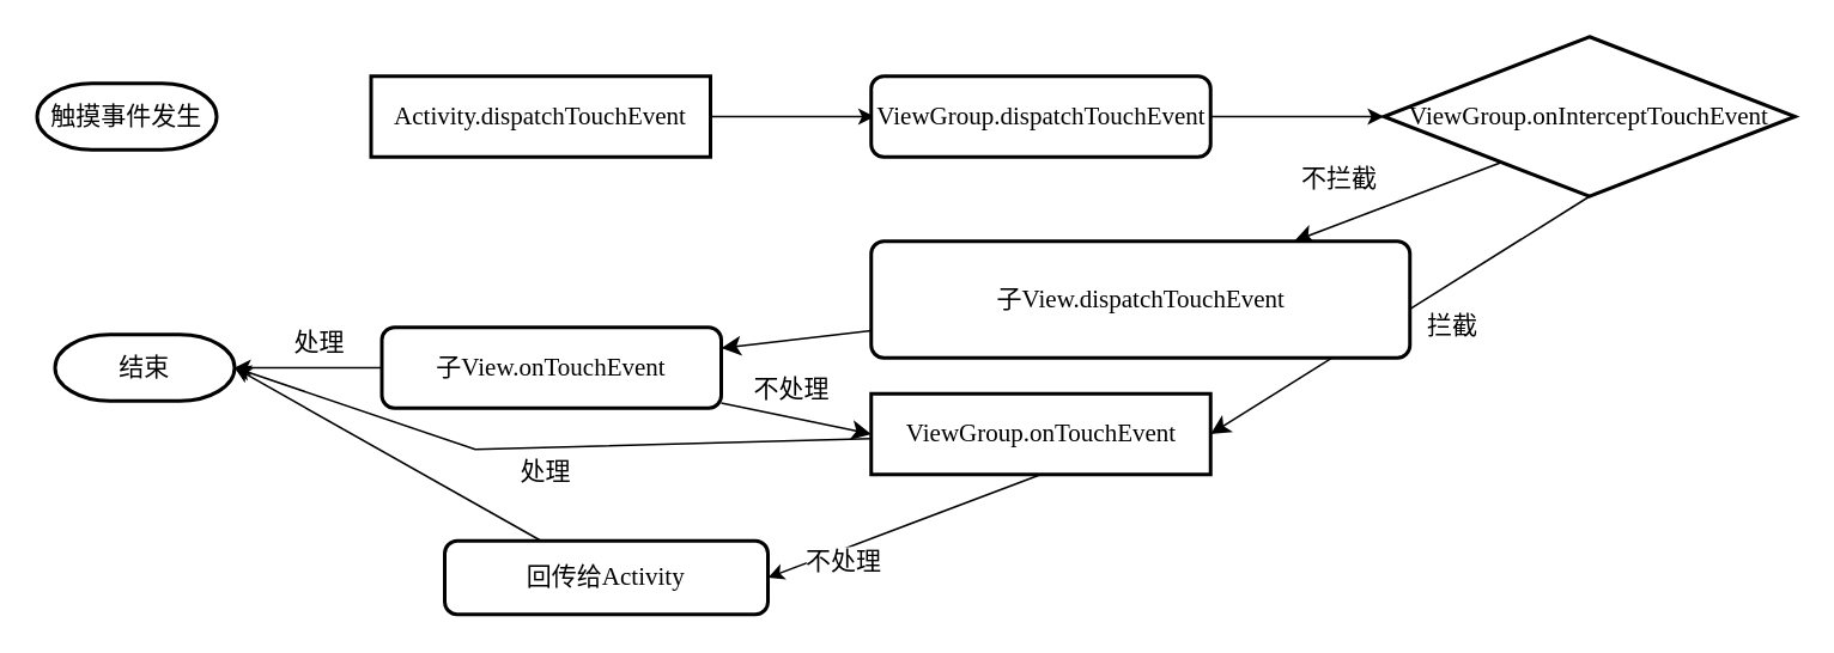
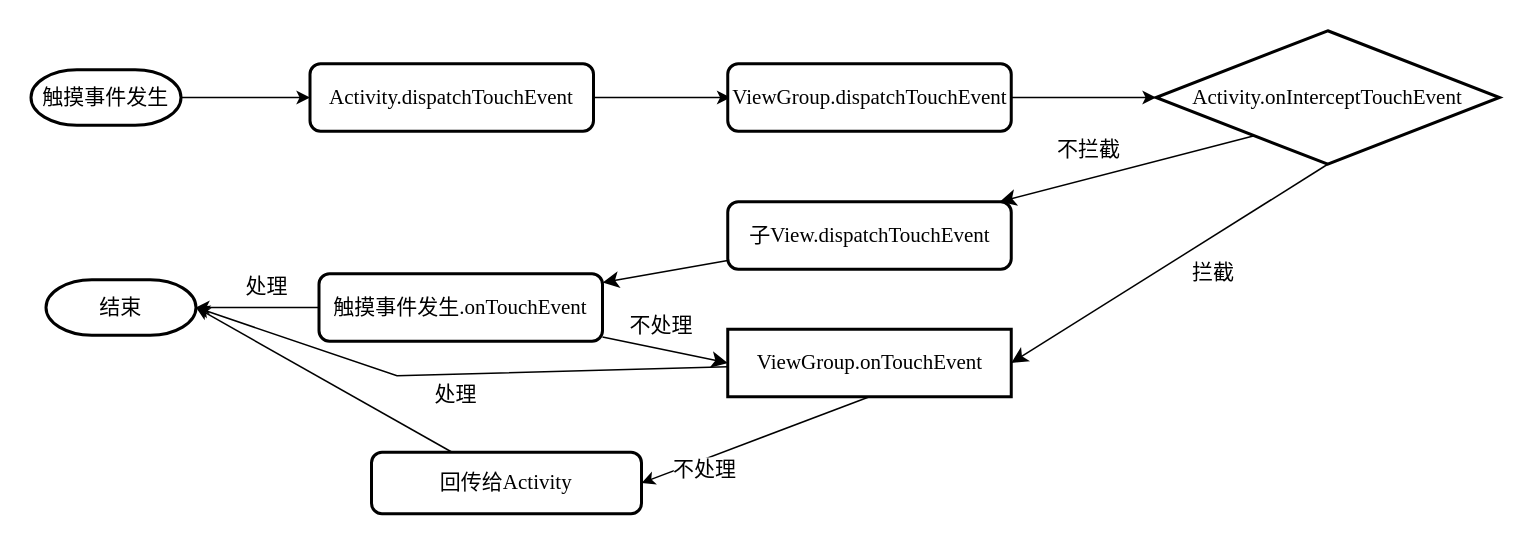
+ <mxCell id="2" style="edgeStyle=orthogonalEdgeStyle;rounded=0;orthogonalLoop=1;jettySize=auto;html=1;entryX=0;entryY=0.5;entryDx=0;entryDy=0;" edge="1" parent="1" source="3" target="5"><mxGeometry relative="1" as="geometry" /></mxCell>
- <mxCell id="5" value="&lt;font style=&quot;font-size: 14px;&quot;&gt;Activity.dispatchTouchEvent&lt;/font&gt;" style="whiteSpace=wrap;html=1;absoluteArcSize=1;arcSize=14;strokeWidth=2;fontFamily=Times New Roman;rounded=0;" parent="1" vertex="1"><mxGeometry x="206" y="42" width="189" height="45" as="geometry" /></mxCell>
+ <mxCell id="5" value="&lt;font style=&quot;font-size: 14px;&quot;&gt;Activity.dispatchTouchEvent&lt;/font&gt;" style="rounded=1;whiteSpace=wrap;html=1;absoluteArcSize=1;arcSize=14;strokeWidth=2;fontFamily=Times New Roman;" parent="1" vertex="1"><mxGeometry x="206" y="42" width="189" height="45" as="geometry" /></mxCell>
- <mxCell id="12" value="&lt;span style=&quot;font-size: 14px;&quot;&gt;ViewGroup.onInterceptTouchEvent&lt;/span&gt;" style="strokeWidth=2;html=1;shape=mxgraph.flowchart.decision;whiteSpace=wrap;fontFamily=Times New Roman;" parent="1" vertex="1"><mxGeometry x="770" y="20" width="229" height="89" as="geometry" /></mxCell>
+ <mxCell id="12" value="&lt;span style=&quot;font-size: 14px;&quot;&gt;Activity.onInterceptTouchEvent&lt;/span&gt;" style="strokeWidth=2;html=1;shape=mxgraph.flowchart.decision;whiteSpace=wrap;fontFamily=Times New Roman;" parent="1" vertex="1"><mxGeometry x="770" y="20" width="229" height="89" as="geometry" /></mxCell>
- <mxCell id="14" value="&lt;font style=&quot;font-size: 14px;&quot;&gt;子View.dispatchTouchEvent&lt;/font&gt;" style="rounded=1;whiteSpace=wrap;html=1;absoluteArcSize=1;arcSize=14;strokeWidth=2;fontFamily=Times New Roman;" parent="1" vertex="1"><mxGeometry x="484.5" y="134" width="300" height="65" as="geometry" /></mxCell>
+ <mxCell id="14" value="&lt;font style=&quot;font-size: 14px;&quot;&gt;子View.dispatchTouchEvent&lt;/font&gt;" style="rounded=1;whiteSpace=wrap;html=1;absoluteArcSize=1;arcSize=14;strokeWidth=2;fontFamily=Times New Roman;" parent="1" vertex="1"><mxGeometry x="484.5" y="134" width="189" height="45" as="geometry" /></mxCell>
- <mxCell id="17" value="&lt;font style=&quot;font-size: 14px;&quot;&gt;子View.on&lt;/font&gt;&lt;span style=&quot;font-size: 14px; background-color: transparent; color: light-dark(rgb(0, 0, 0), rgb(255, 255, 255));&quot;&gt;TouchEvent&lt;/span&gt;" style="rounded=1;whiteSpace=wrap;html=1;absoluteArcSize=1;arcSize=14;strokeWidth=2;fontFamily=Times New Roman;" parent="1" vertex="1"><mxGeometry x="212" y="182" width="189" height="45" as="geometry" /></mxCell>
+ <mxCell id="17" value="&lt;font style=&quot;font-size: 14px;&quot;&gt;触摸事件发生.on&lt;/font&gt;&lt;span style=&quot;font-size: 14px; background-color: transparent; color: light-dark(rgb(0, 0, 0), rgb(255, 255, 255));&quot;&gt;TouchEvent&lt;/span&gt;" style="rounded=1;whiteSpace=wrap;html=1;absoluteArcSize=1;arcSize=14;strokeWidth=2;fontFamily=Times New Roman;" parent="1" vertex="1"><mxGeometry x="212" y="182" width="189" height="45" as="geometry" /></mxCell>
